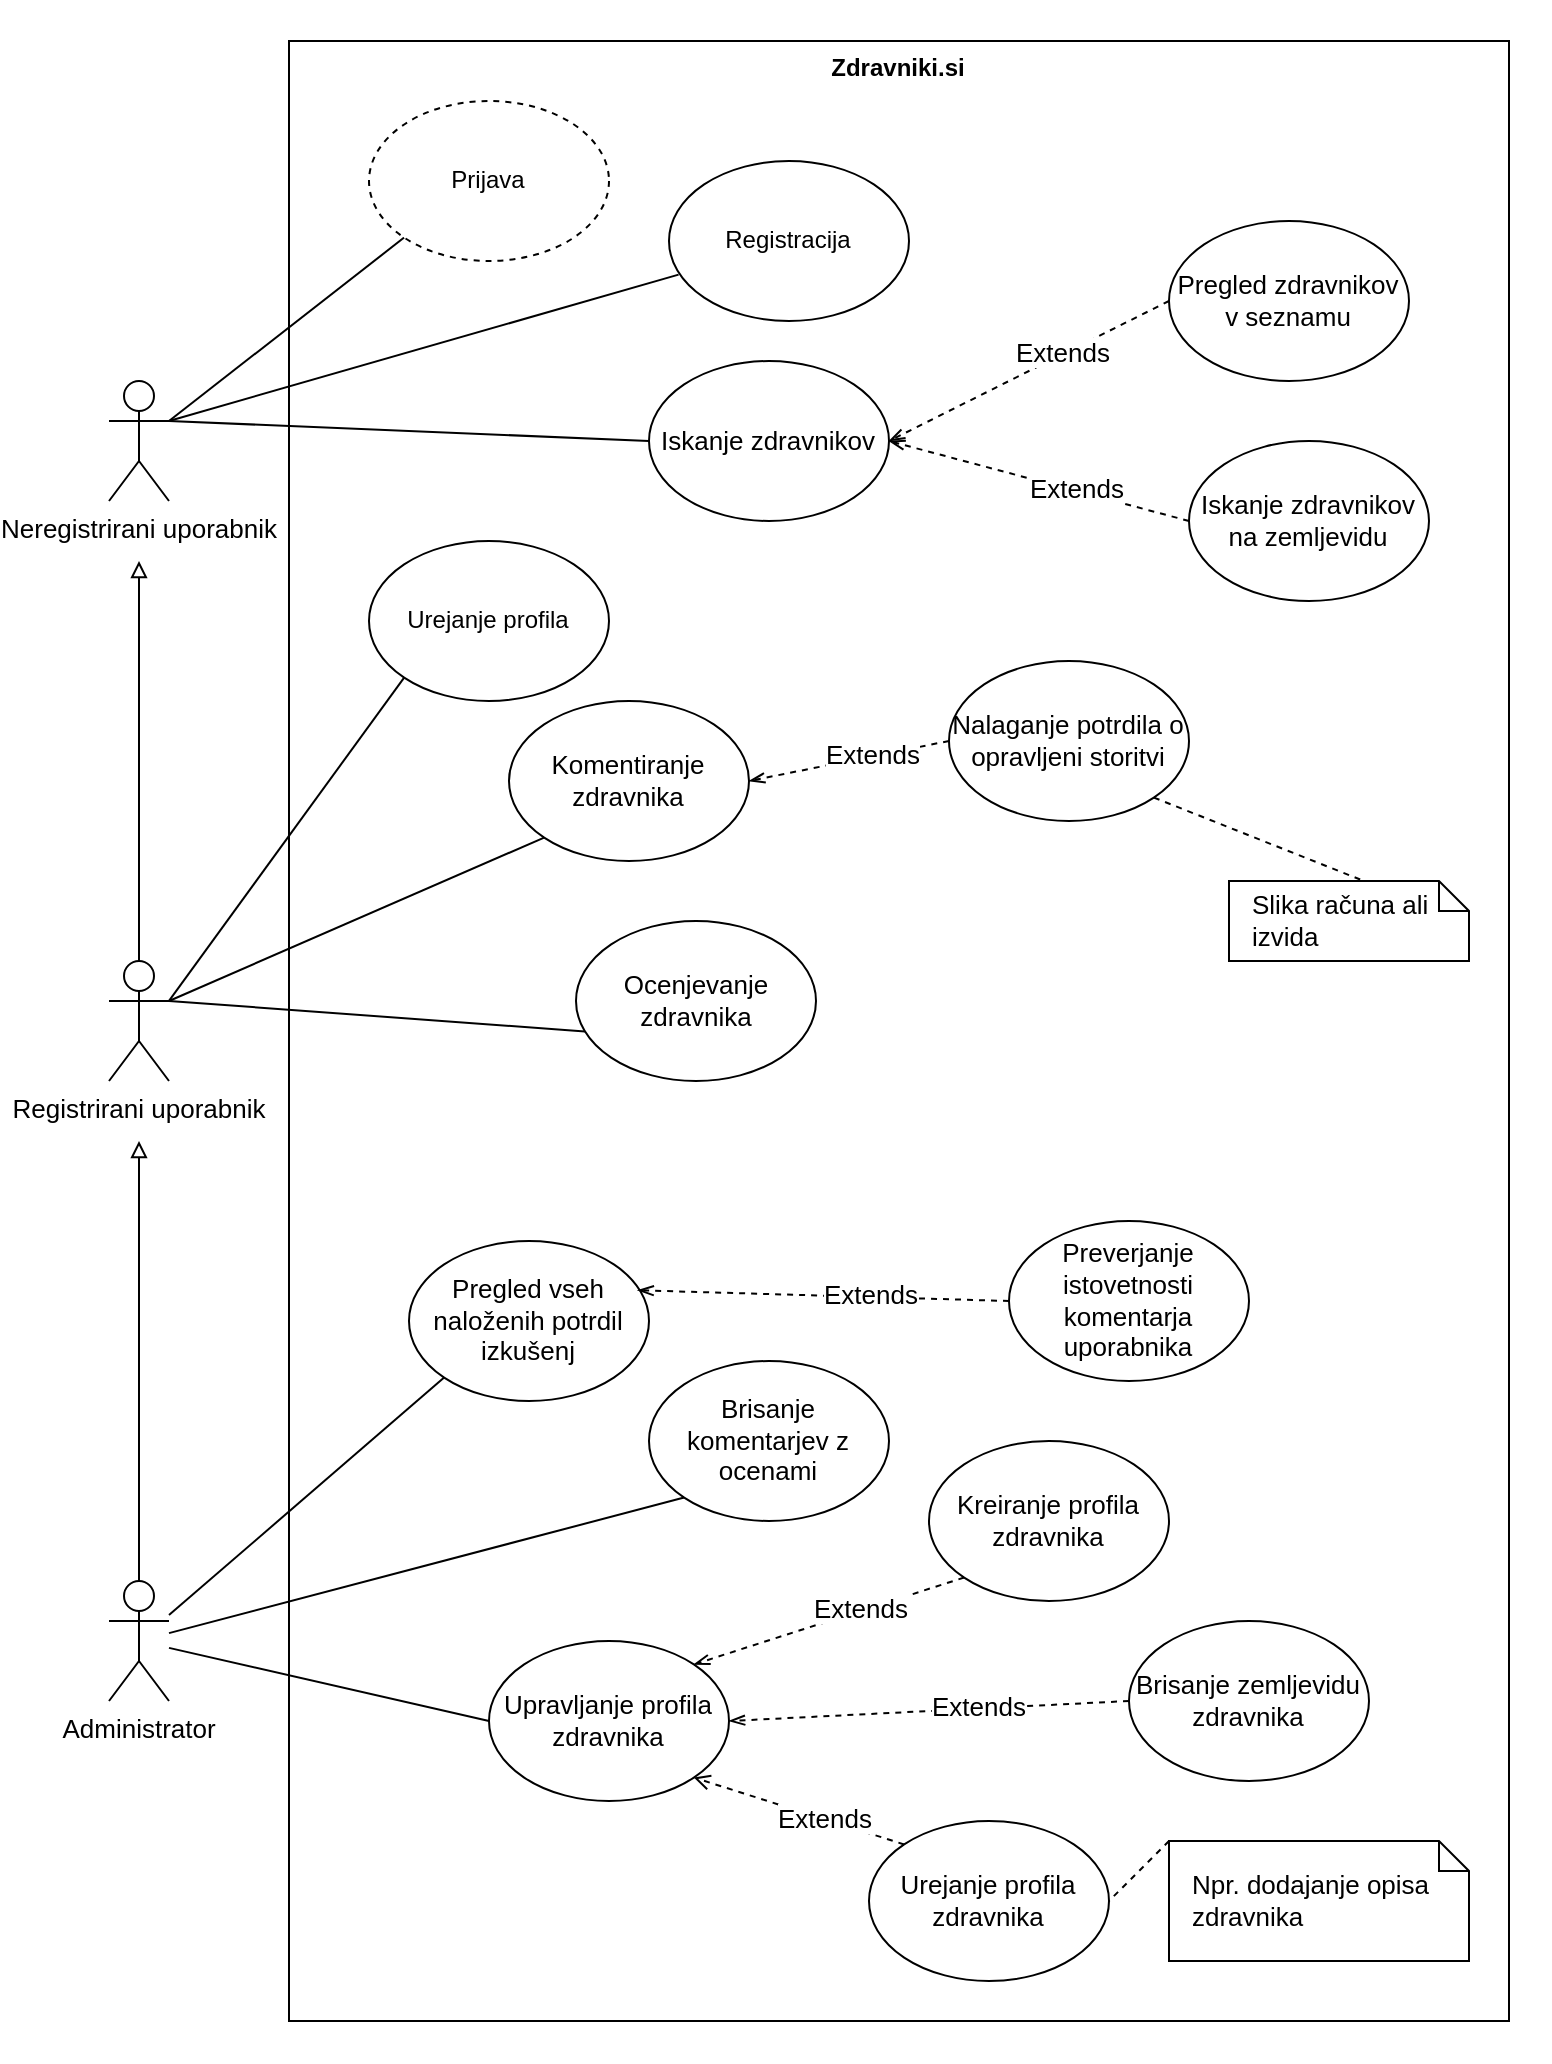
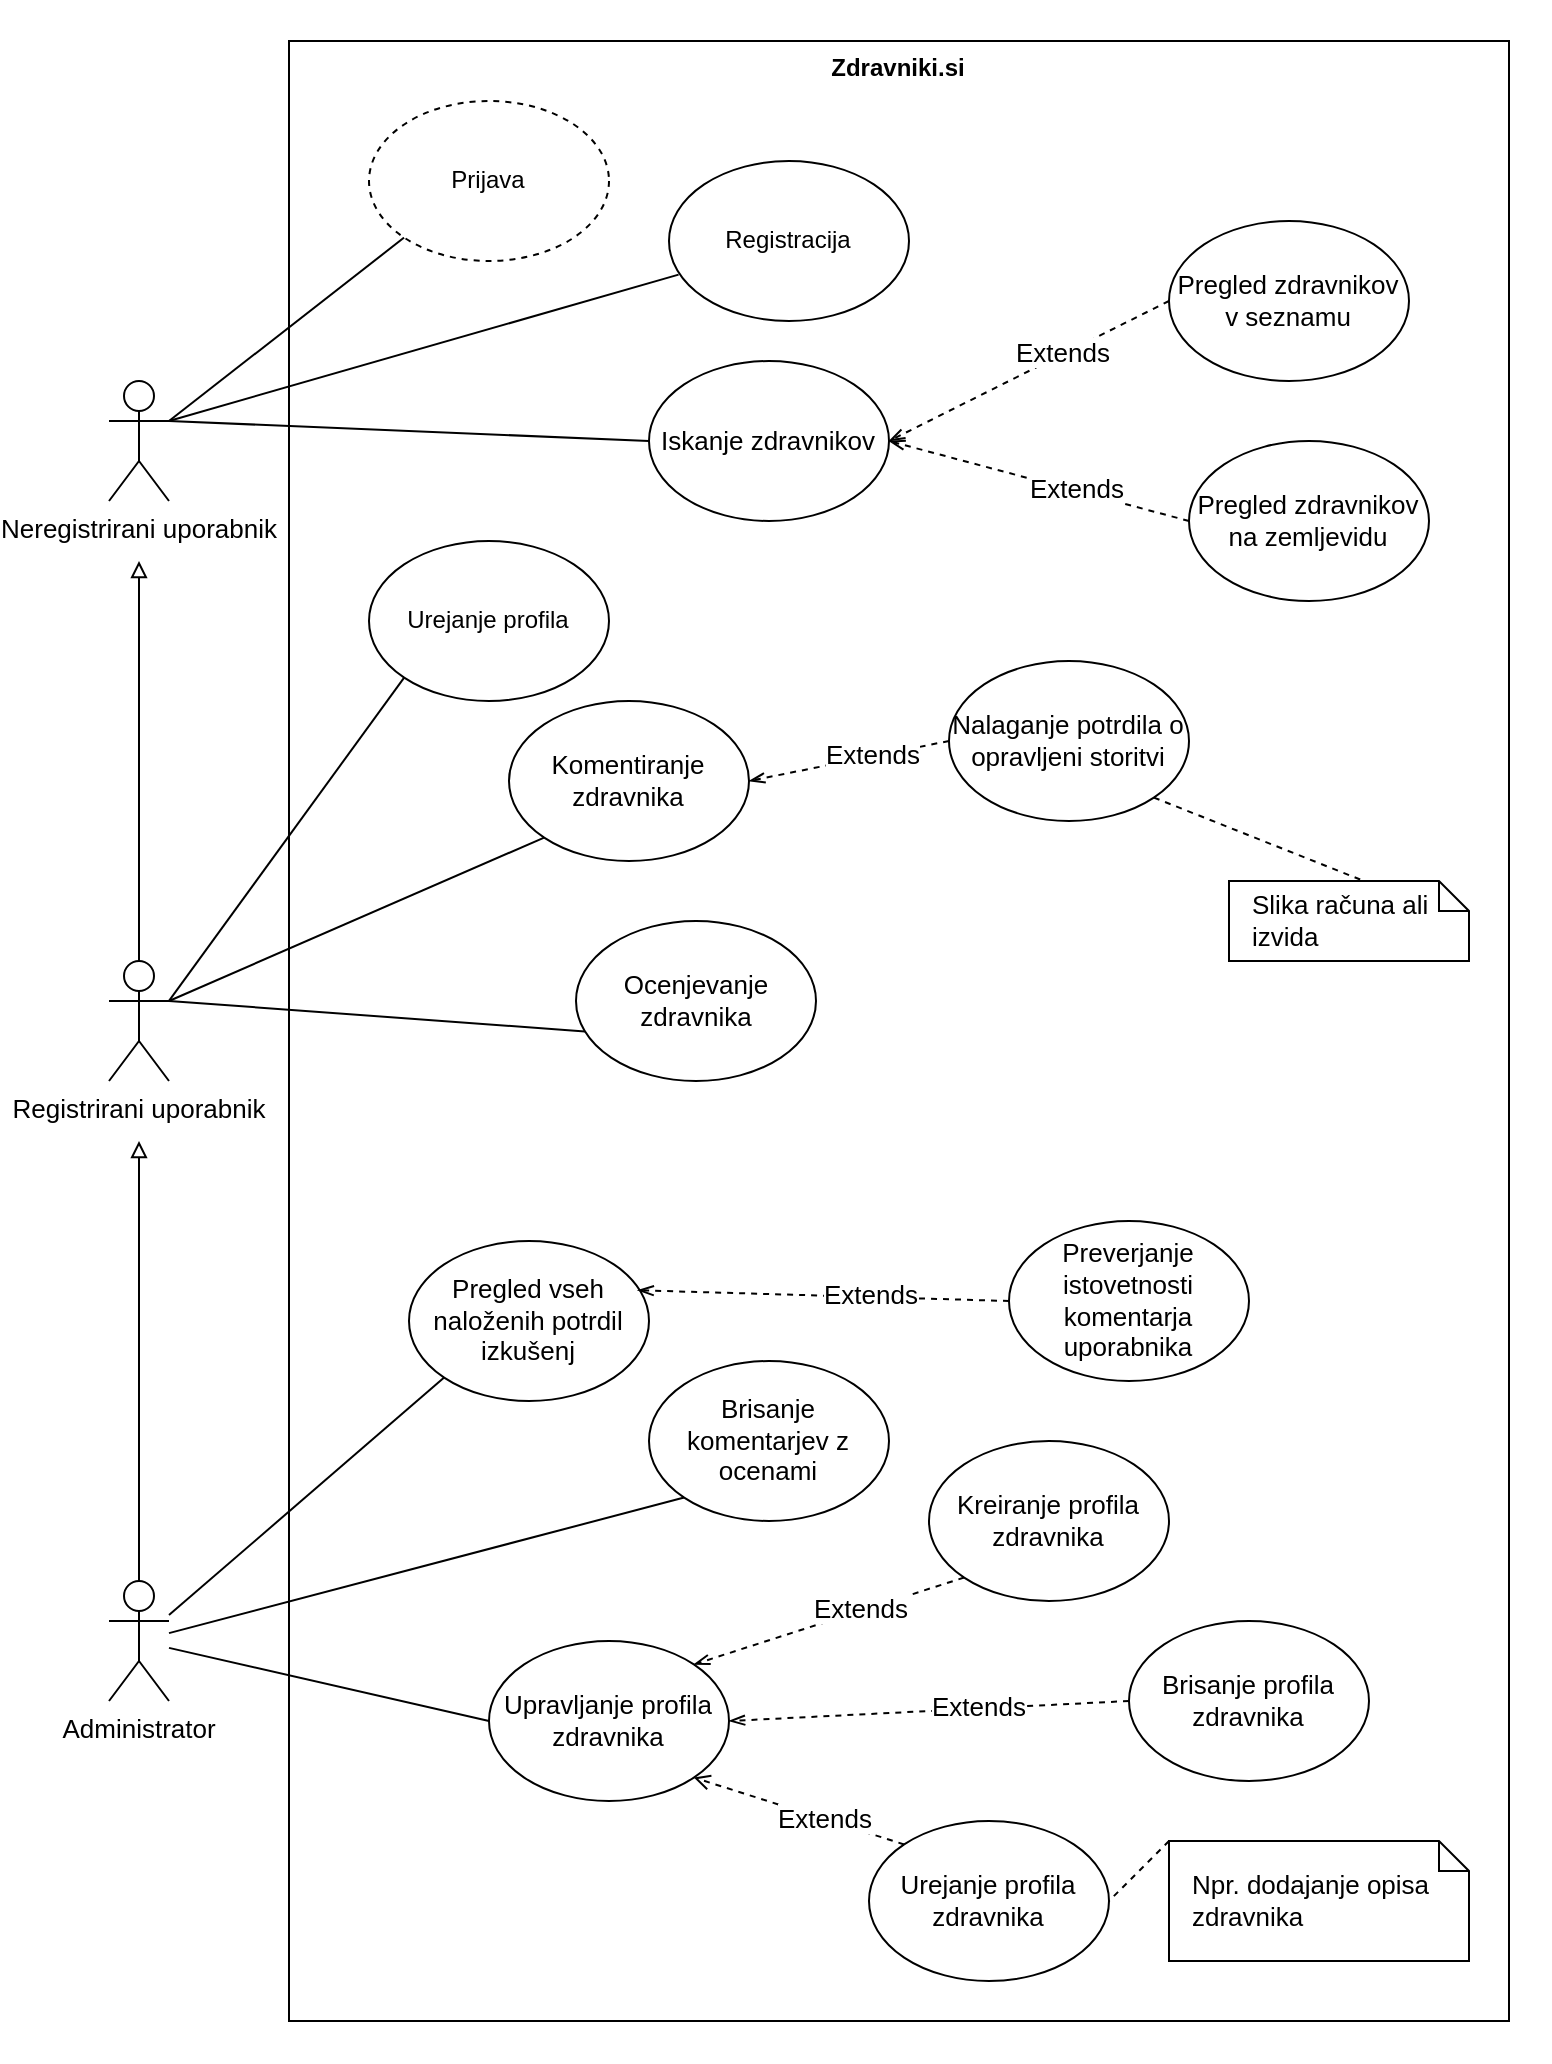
- <mxCell id="21" value="Iskanje zdravnikov na zemljevidu" style="ellipse;whiteSpace=wrap;html=1;fontSize=13;" parent="1" vertex="1"><mxGeometry x="560" y="220" width="120" height="80" as="geometry" /></mxCell>
+ <mxCell id="21" value="Pregled zdravnikov na zemljevidu" style="ellipse;whiteSpace=wrap;html=1;fontSize=13;" parent="1" vertex="1"><mxGeometry x="560" y="220" width="120" height="80" as="geometry" /></mxCell>
- <mxCell id="26" value="Brisanje zemljevidu zdravnika" style="ellipse;whiteSpace=wrap;html=1;fontSize=13;" parent="1" vertex="1"><mxGeometry x="530" y="810" width="120" height="80" as="geometry" /></mxCell>
+ <mxCell id="26" value="Brisanje profila zdravnika" style="ellipse;whiteSpace=wrap;html=1;fontSize=13;" parent="1" vertex="1"><mxGeometry x="530" y="810" width="120" height="80" as="geometry" /></mxCell>
